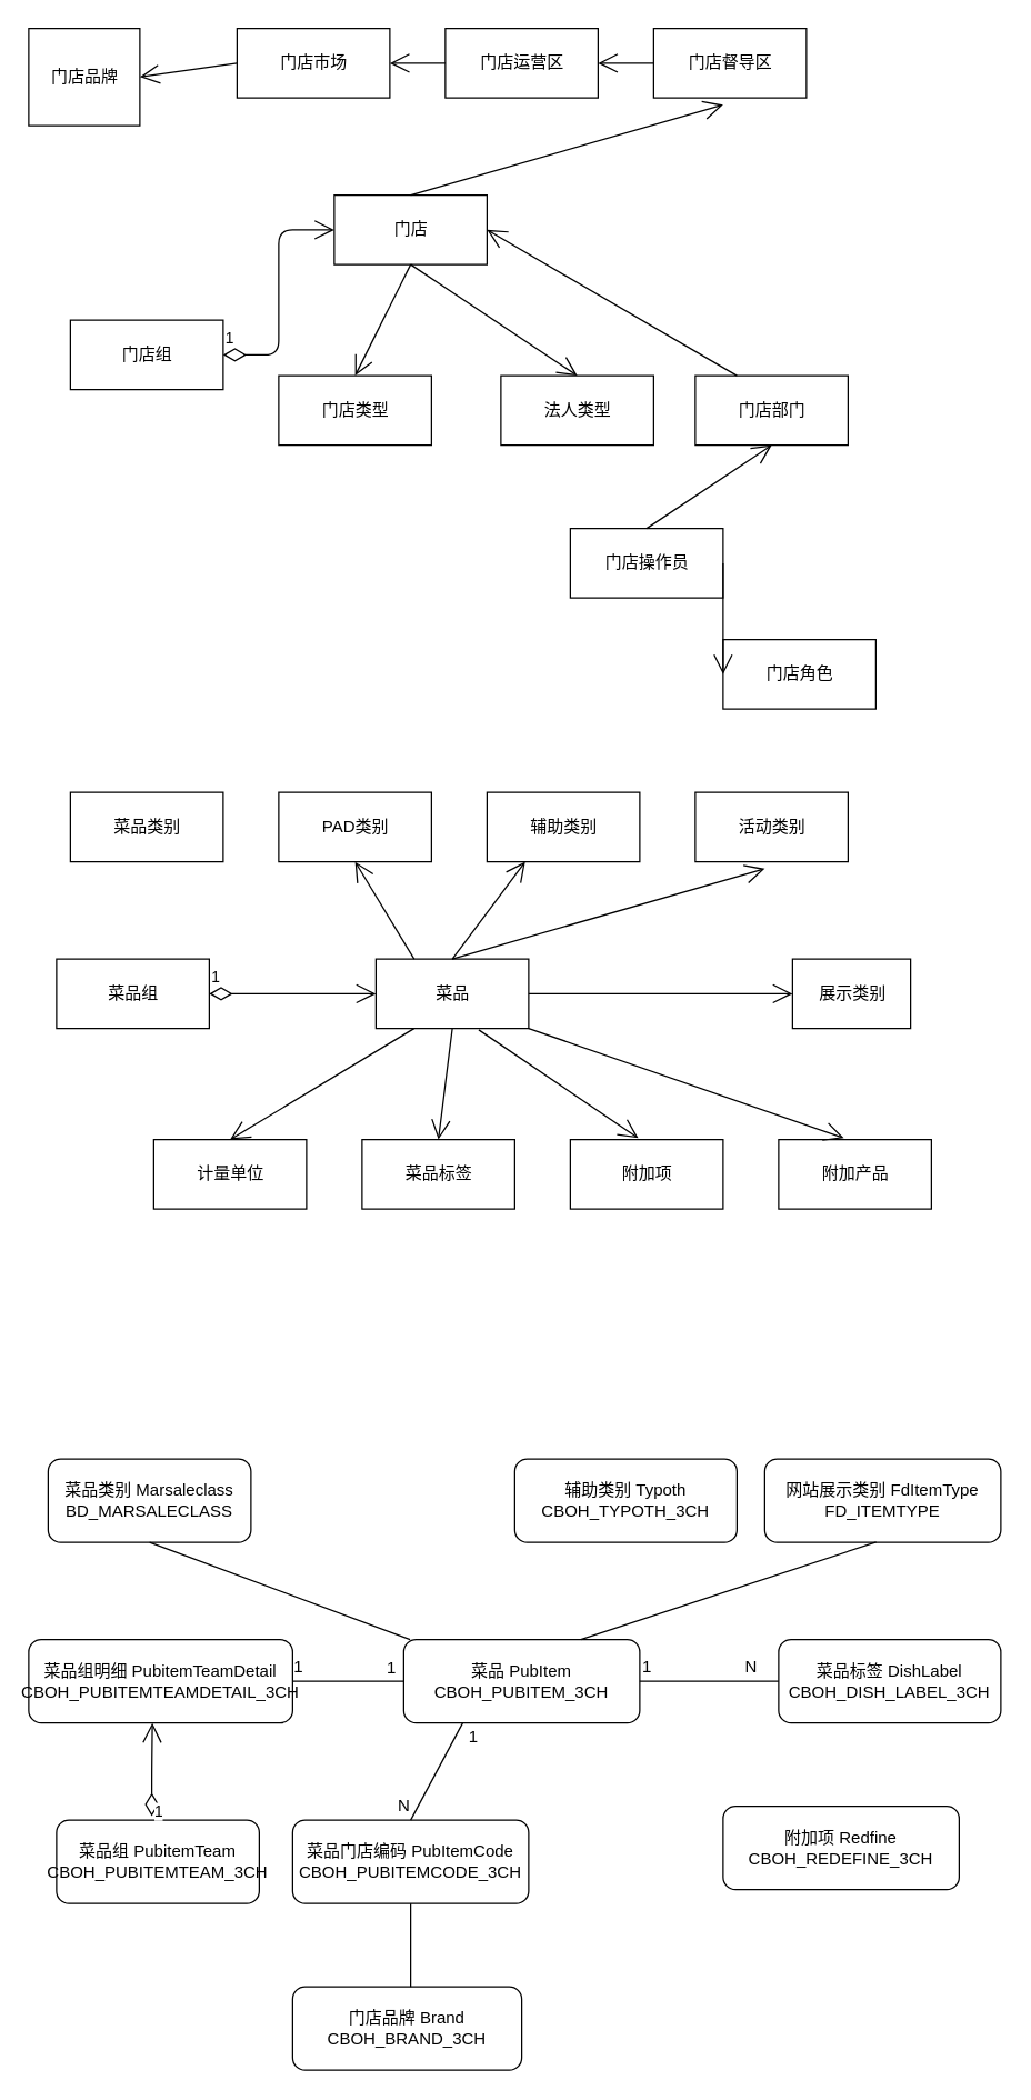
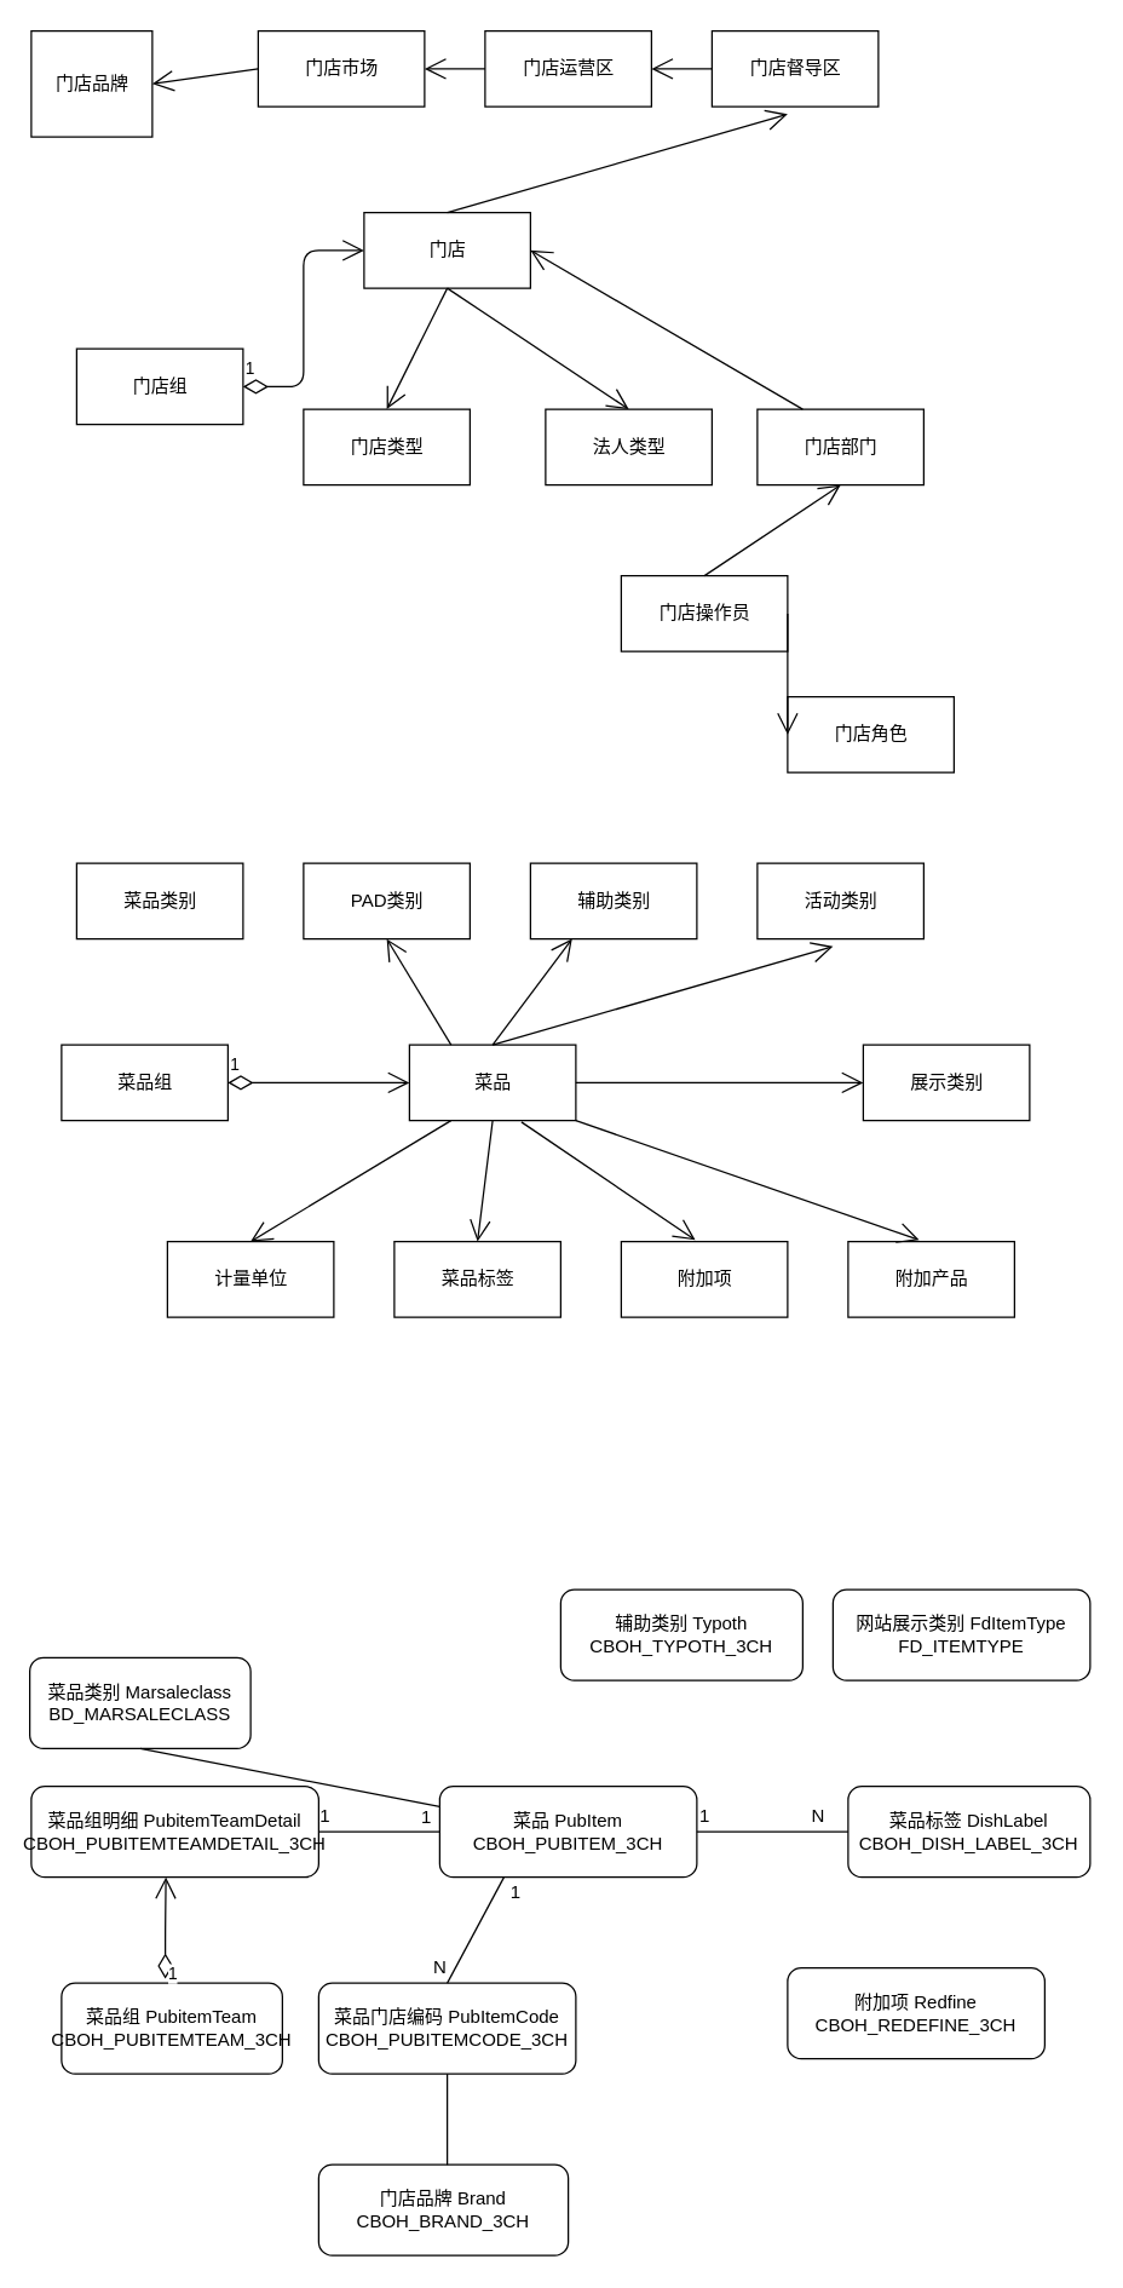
- <mxCell id="31" value="展示类别" style="html=1;" parent="1" vertex="1"><mxGeometry x="570" y="690" width="85" height="50" as="geometry" /></mxCell>
+ <mxCell id="31" value="展示类别" style="html=1;" parent="1" vertex="1"><mxGeometry x="570" y="690" width="110" height="50" as="geometry" /></mxCell>
- <mxCell id="43" value="菜品类别 Marsaleclass&lt;br&gt;BD_MARSALECLASS" style="rounded=1;whiteSpace=wrap;html=1;" vertex="1" parent="1"><mxGeometry x="34" y="1050" width="146" height="60" as="geometry" /></mxCell>
+ <mxCell id="43" value="菜品类别 Marsaleclass&lt;br&gt;BD_MARSALECLASS" style="rounded=1;whiteSpace=wrap;html=1;" vertex="1" parent="1"><mxGeometry x="19" y="1095" width="146" height="60" as="geometry" /></mxCell>
- <mxCell id="61" value="" style="endArrow=none;html=1;entryX=0.472;entryY=0.997;entryDx=0;entryDy=0;entryPerimeter=0;exitX=0.75;exitY=0;exitDx=0;exitDy=0;" edge="1" parent="1" source="47" target="48"><mxGeometry width="50" height="50" relative="1" as="geometry"><mxPoint x="370" y="1230" as="sourcePoint" /><mxPoint x="420" y="1180" as="targetPoint" /></mxGeometry></mxCell>
